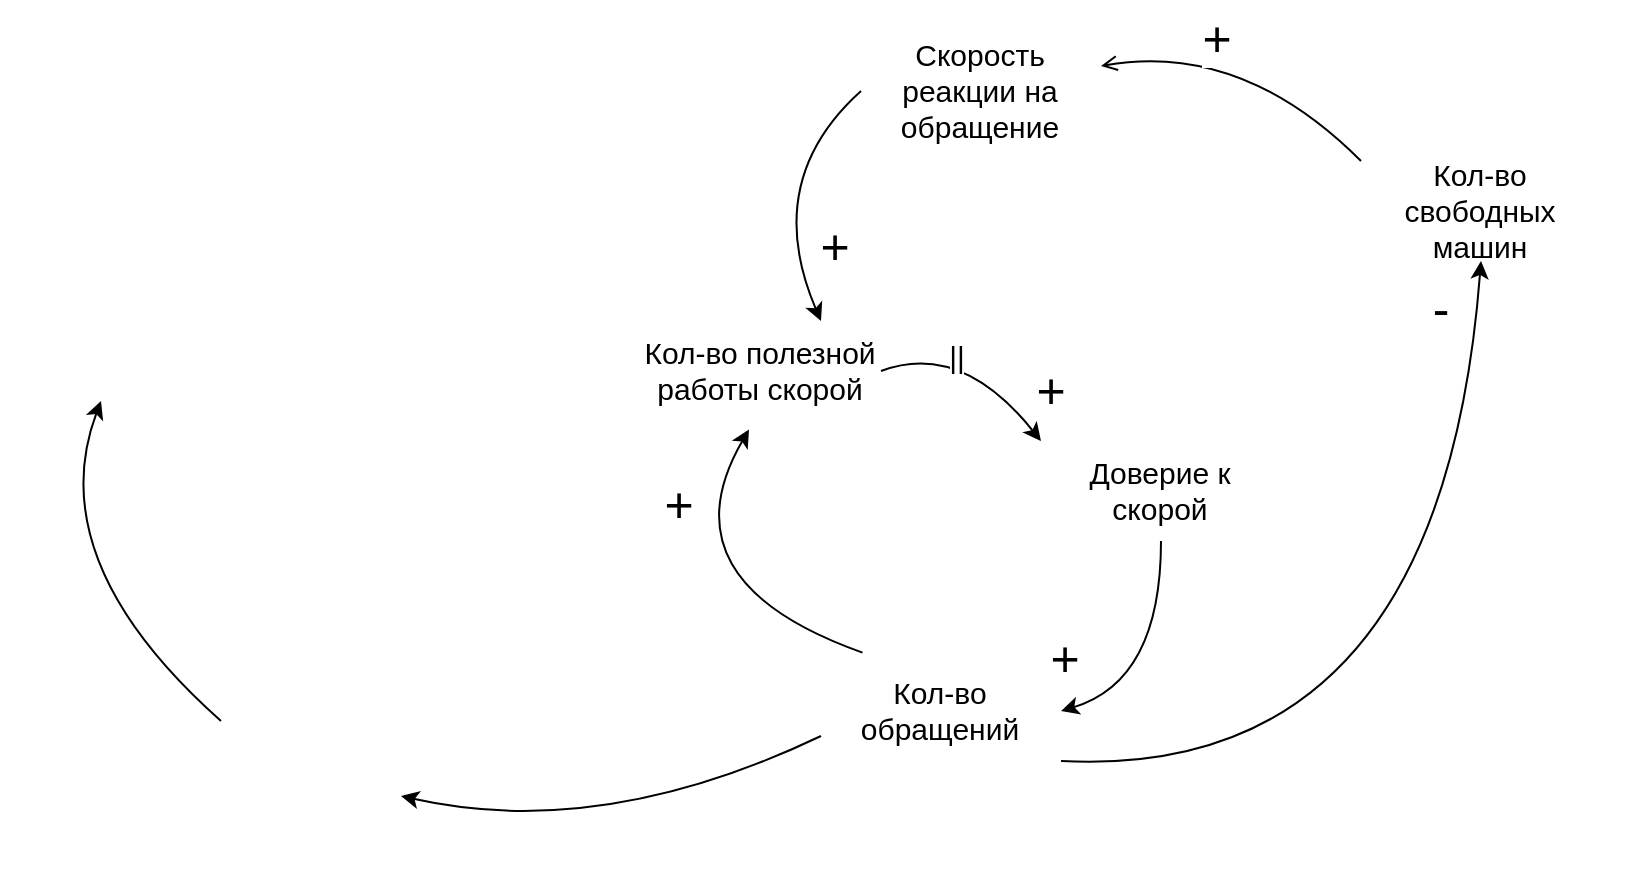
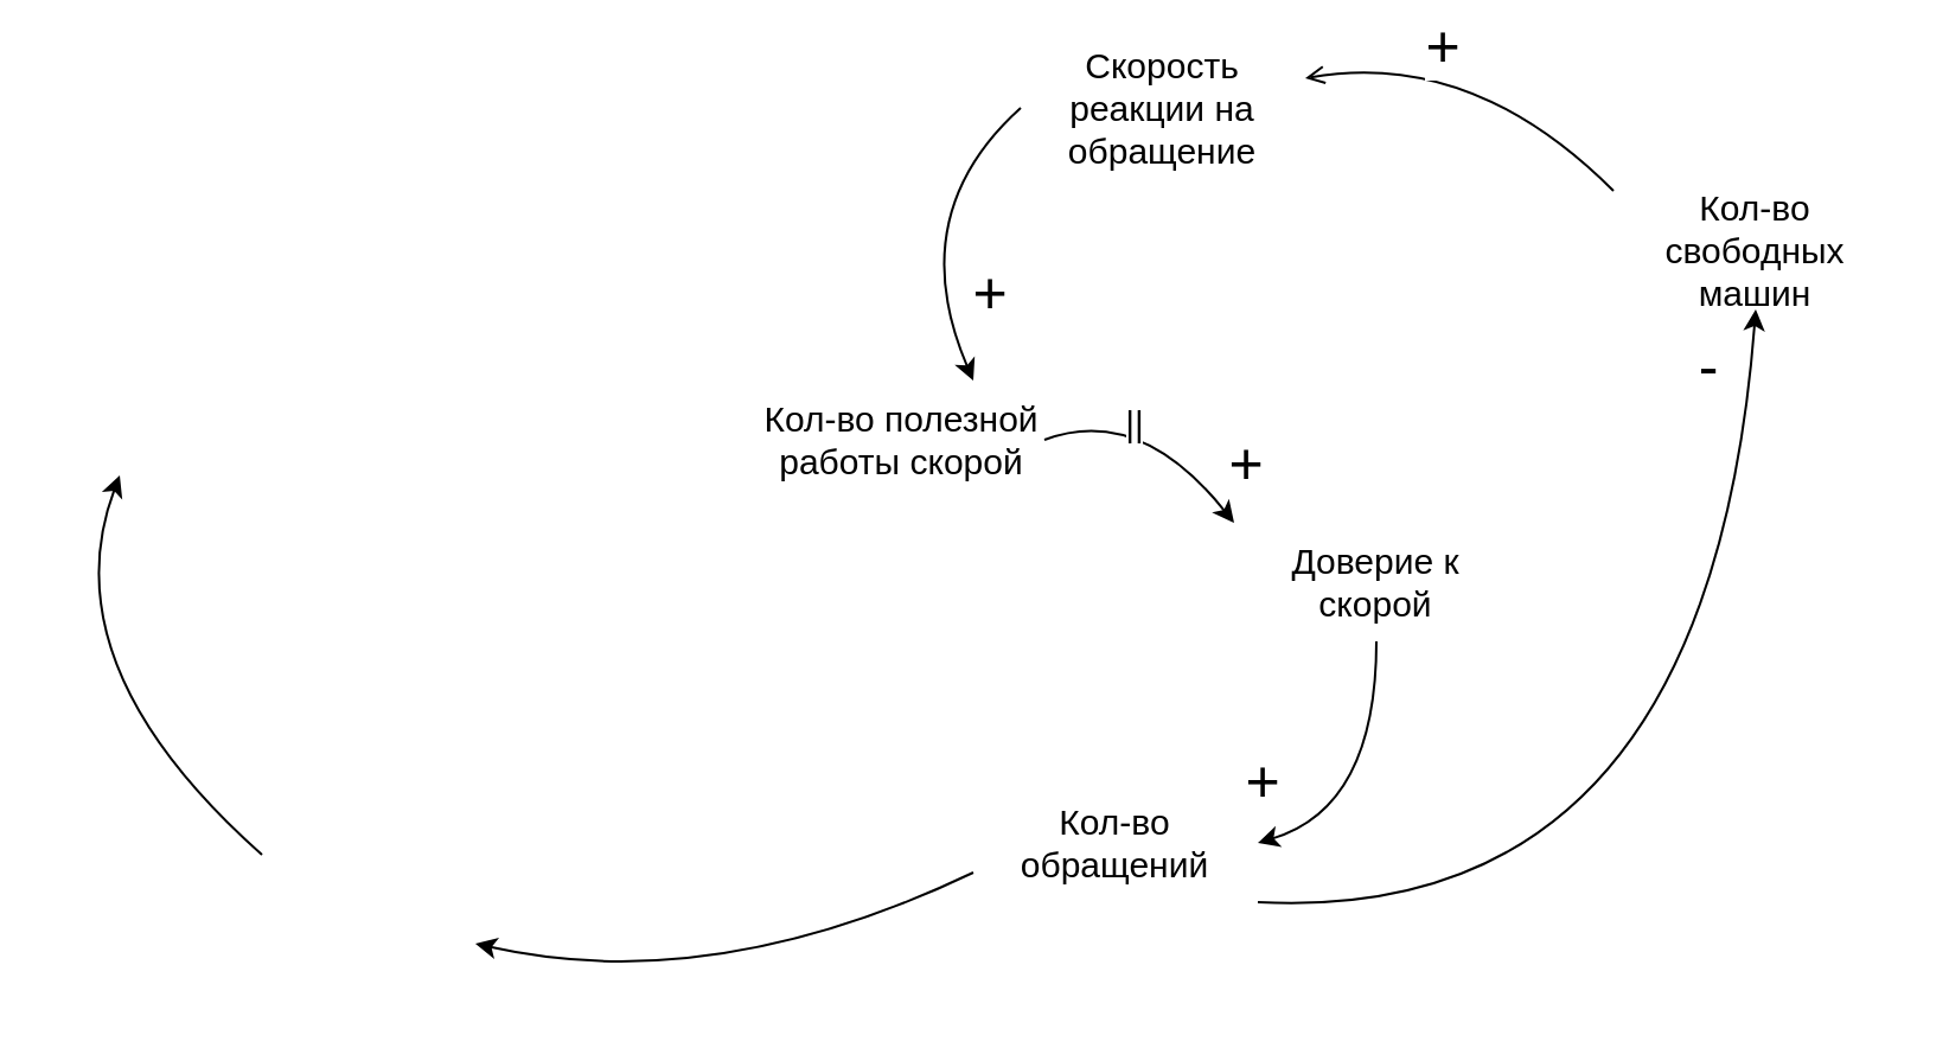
- <mxCell id="7" value="" style="curved=1;endArrow=classic;html=1;rounded=0;exitX=0.173;exitY=-0.084;exitDx=0;exitDy=0;entryX=0.45;entryY=1.084;entryDx=0;entryDy=0;entryPerimeter=0;exitPerimeter=0;" parent="1" source="12" target="10" edge="1"><mxGeometry width="50" height="50" relative="1" as="geometry"><mxPoint x="330" y="355" as="sourcePoint" /><mxPoint x="206.08" y="360.2" as="targetPoint" /><Array as="points"><mxPoint x="330" y="290" /></Array></mxGeometry></mxCell>
- <mxCell id="8" value="&lt;font style=&quot;font-size: 25px;&quot;&gt;+&lt;/font&gt;" style="edgeLabel;html=1;align=center;verticalAlign=middle;resizable=0;points=[];" parent="7" vertex="1" connectable="0"><mxGeometry x="0.531" y="-1" relative="1" as="geometry"><mxPoint x="-13" y="-4" as="offset" /></mxGeometry></mxCell>
